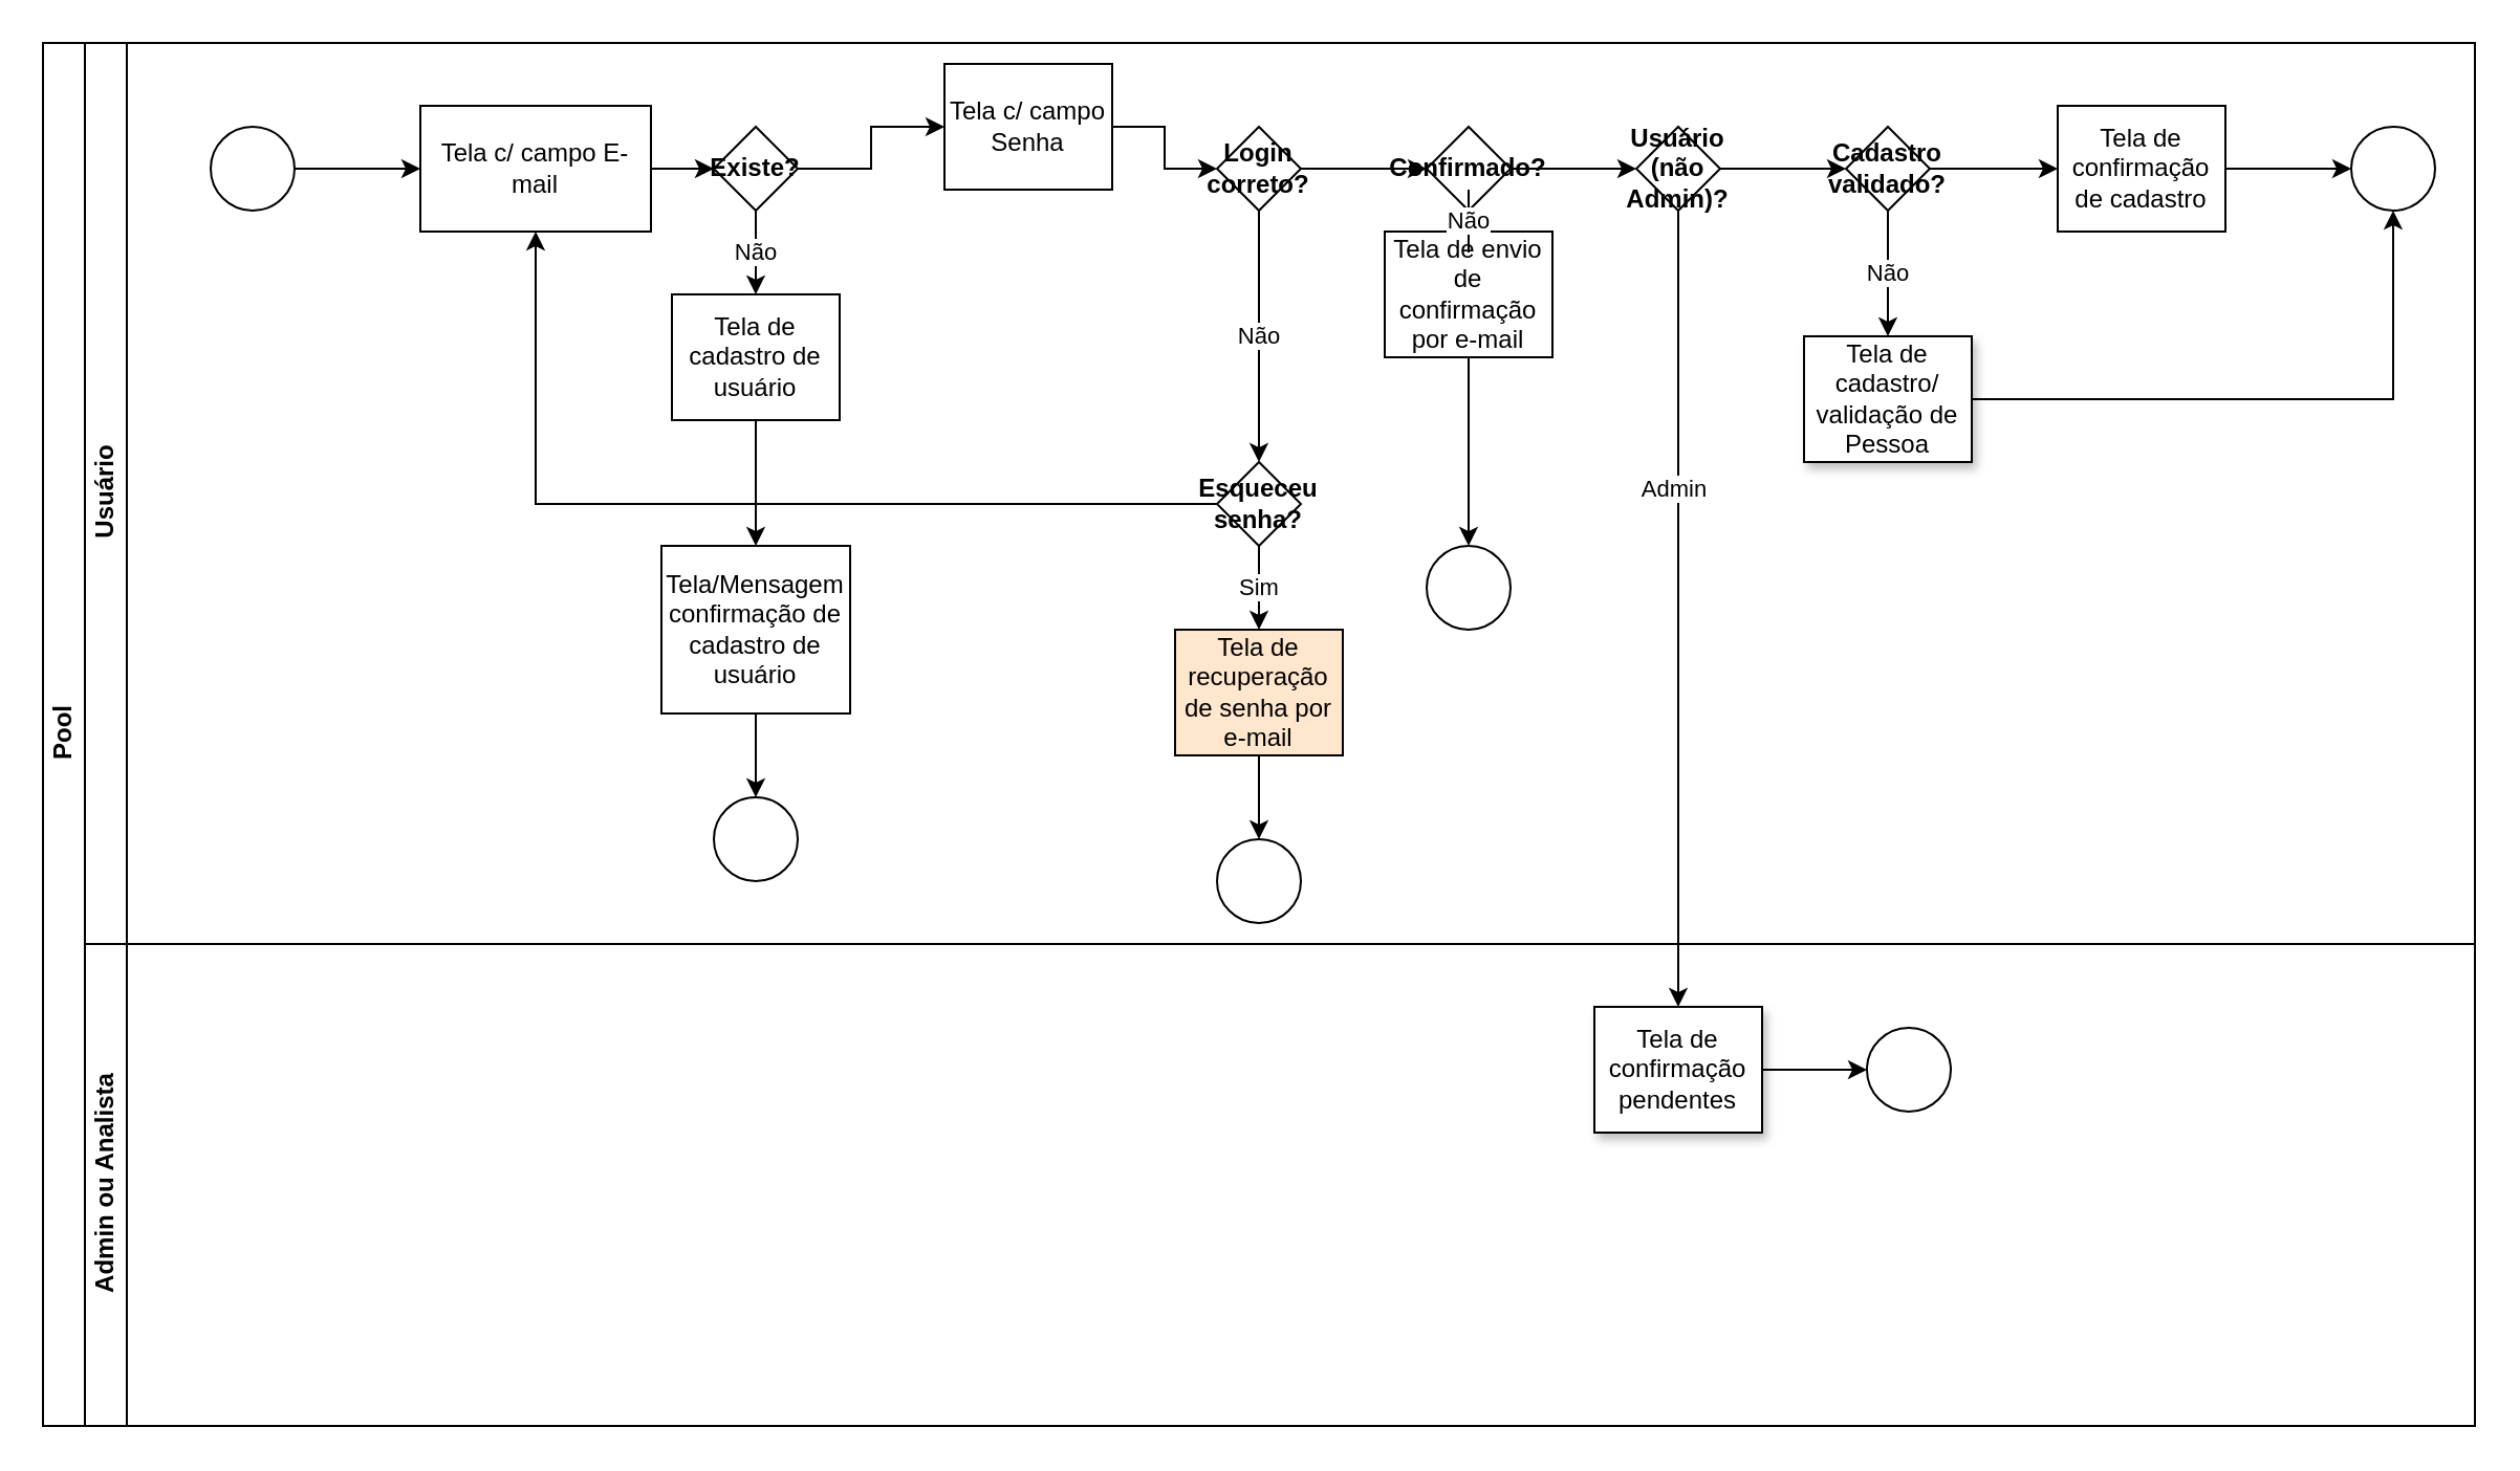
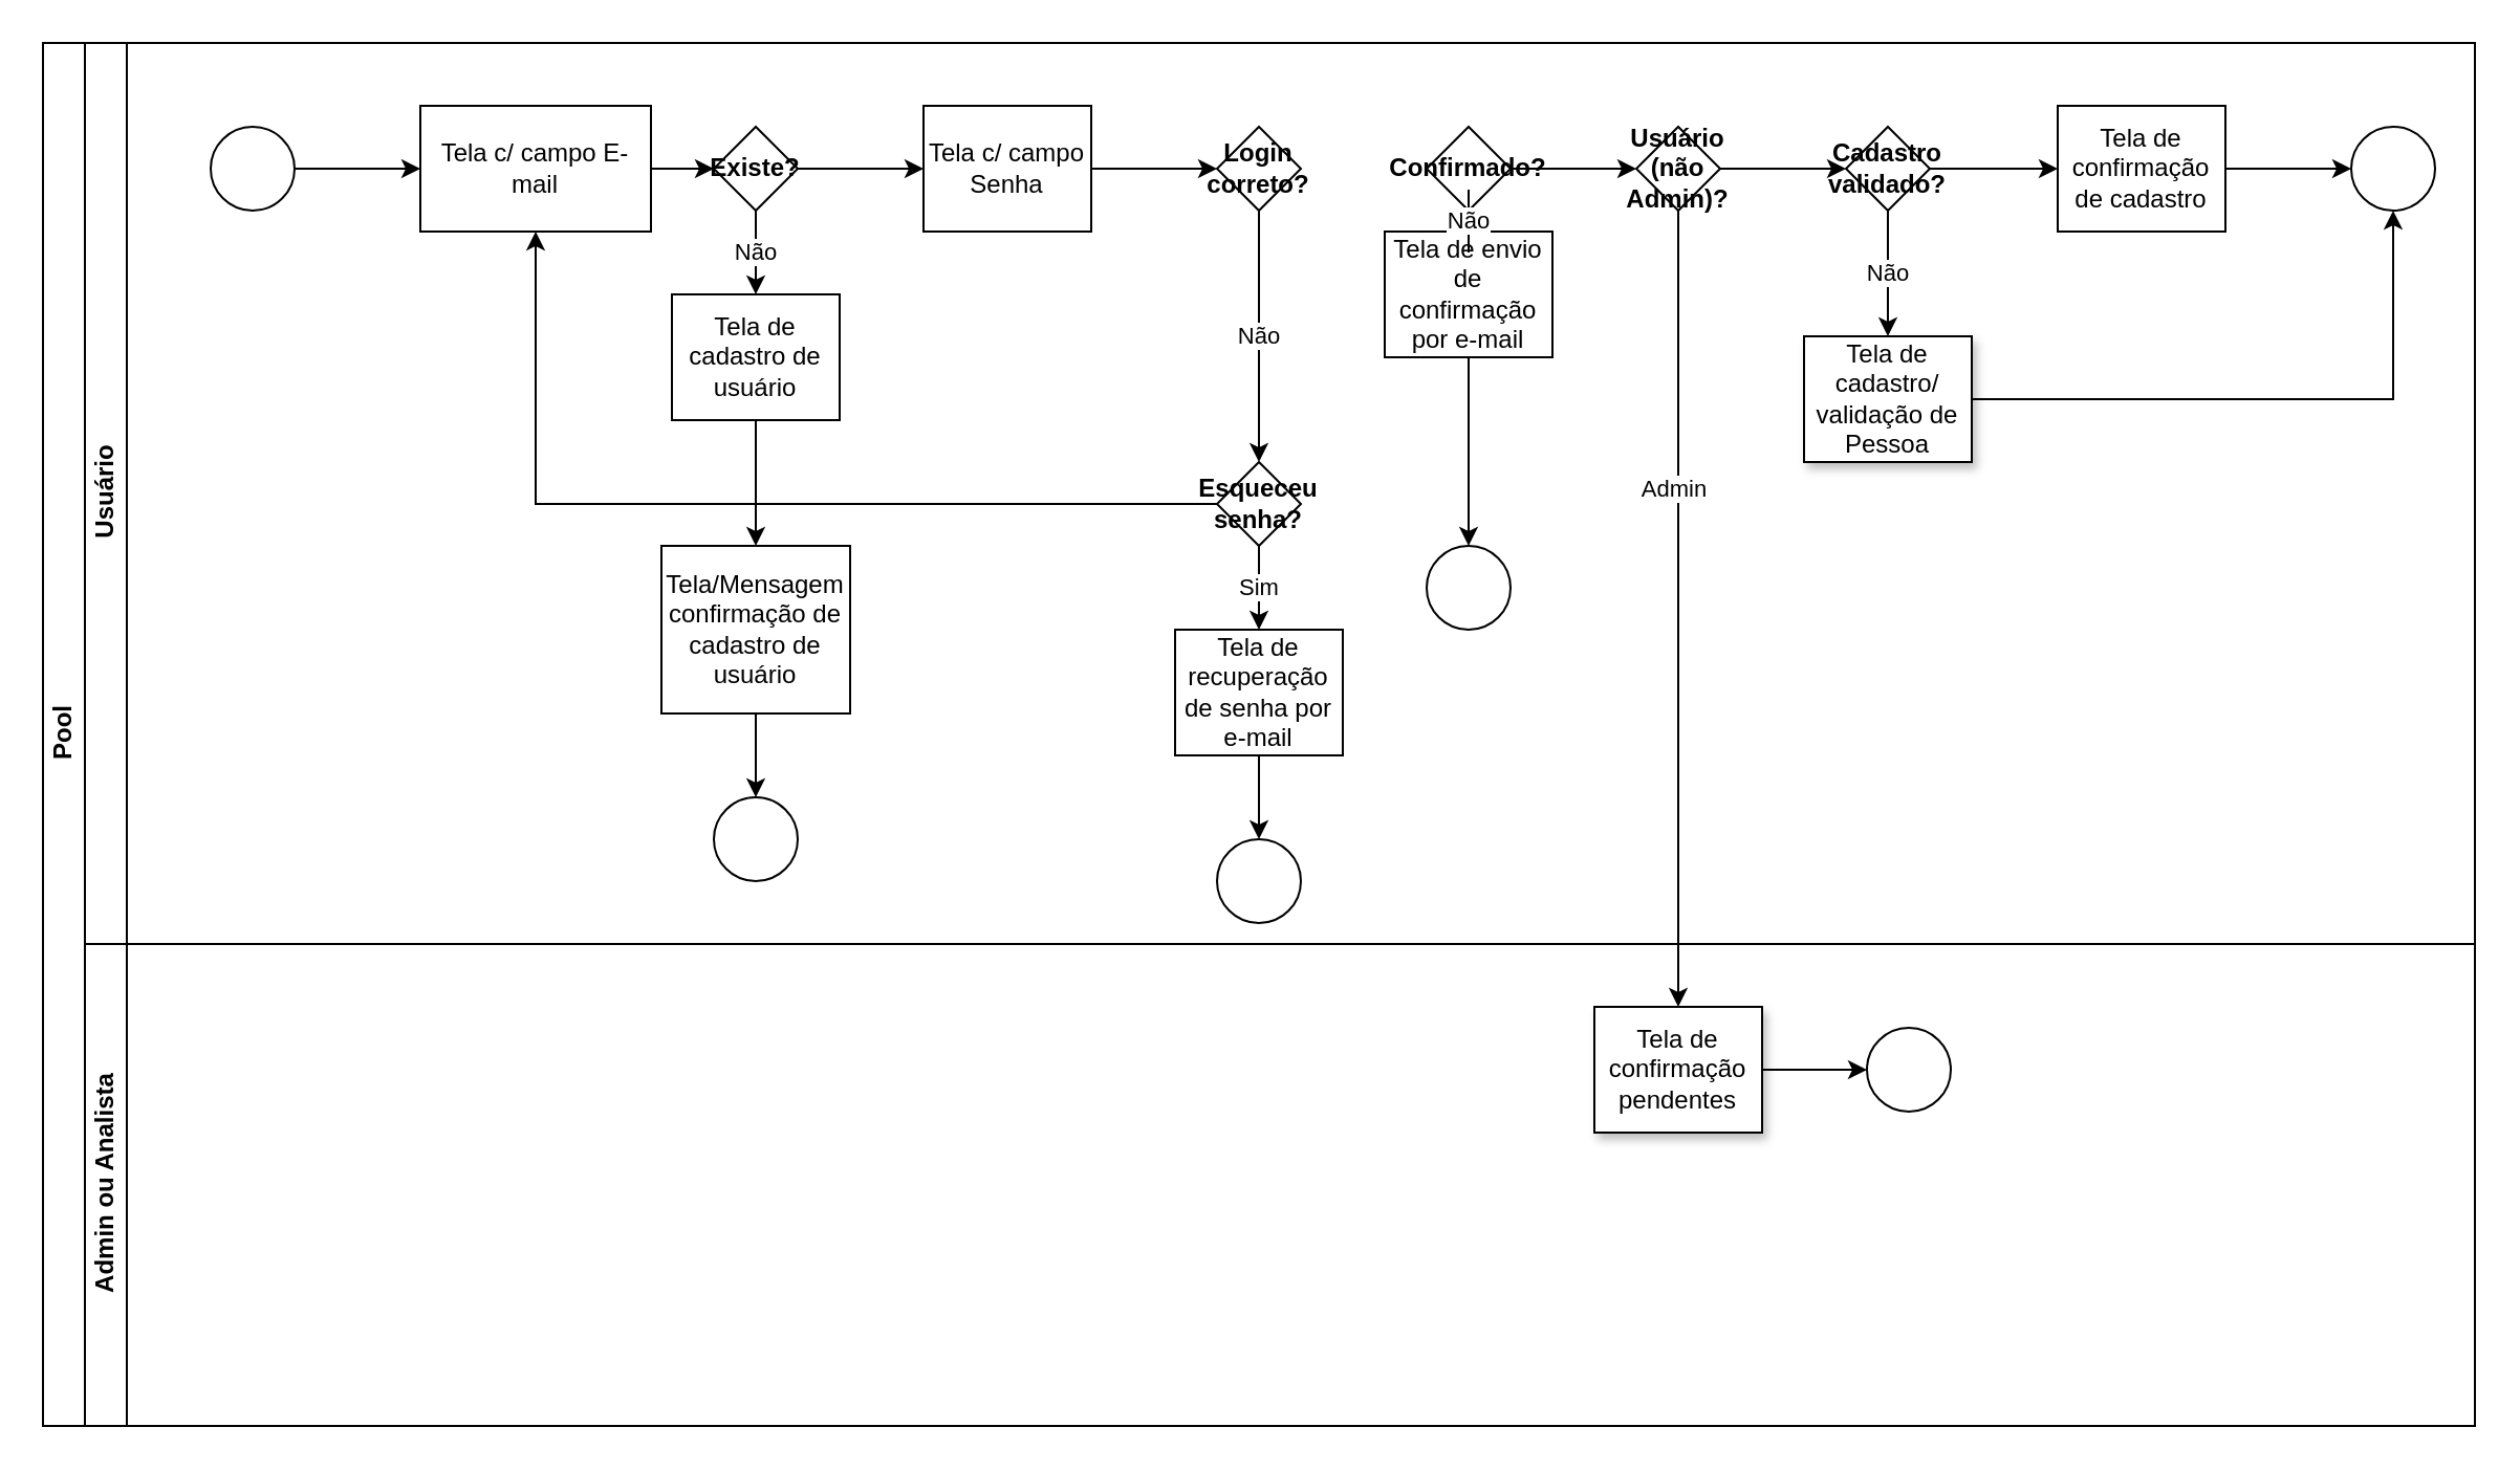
- <mxCell id="10" value="Tela c/ campo Senha" style="rounded=0;whiteSpace=wrap;html=1;fontFamily=Helvetica;fontSize=12;fontColor=#000000;align=center;" parent="3" vertex="1"><mxGeometry x="410" y="10" width="80" height="60" as="geometry" /></mxCell>
+ <mxCell id="10" value="Tela c/ campo Senha" style="rounded=0;whiteSpace=wrap;html=1;fontFamily=Helvetica;fontSize=12;fontColor=#000000;align=center;" parent="3" vertex="1"><mxGeometry x="400" y="30" width="80" height="60" as="geometry" /></mxCell>
- <mxCell id="12" style="edgeStyle=orthogonalEdgeStyle;rounded=0;orthogonalLoop=1;jettySize=auto;html=1;entryX=1;entryY=0.5;entryDx=0;entryDy=0;" parent="3" source="14" target="32" edge="1"><mxGeometry relative="1" as="geometry"><mxPoint x="620" y="60" as="targetPoint" /></mxGeometry></mxCell>
- <mxCell id="25" value="Tela de recuperação de senha por e-mail" style="rounded=0;whiteSpace=wrap;html=1;fontFamily=Helvetica;fontSize=12;fontColor=#000000;align=center;fillColor=#ffe6cc;" parent="3" vertex="1"><mxGeometry x="520" y="280" width="80" height="60" as="geometry" /></mxCell>
+ <mxCell id="25" value="Tela de recuperação de senha por e-mail" style="rounded=0;whiteSpace=wrap;html=1;fontFamily=Helvetica;fontSize=12;fontColor=#000000;align=center;" parent="3" vertex="1"><mxGeometry x="520" y="280" width="80" height="60" as="geometry" /></mxCell>
